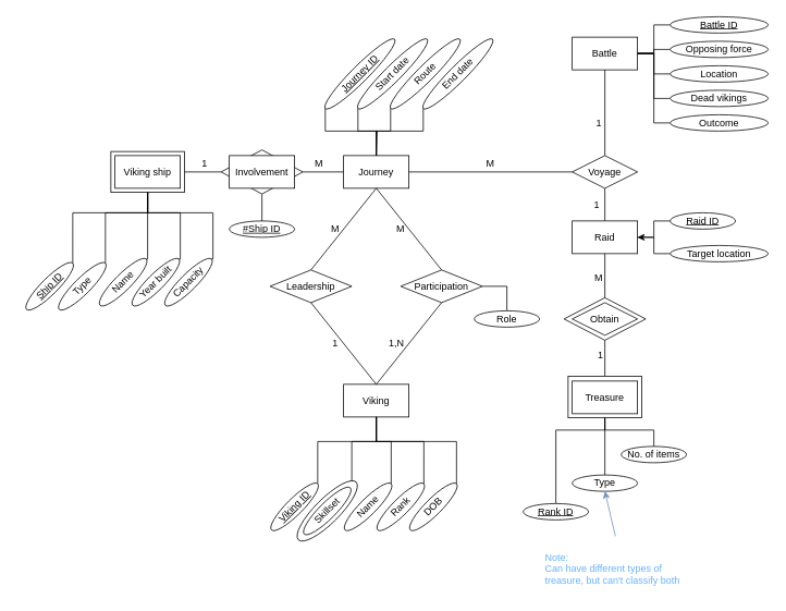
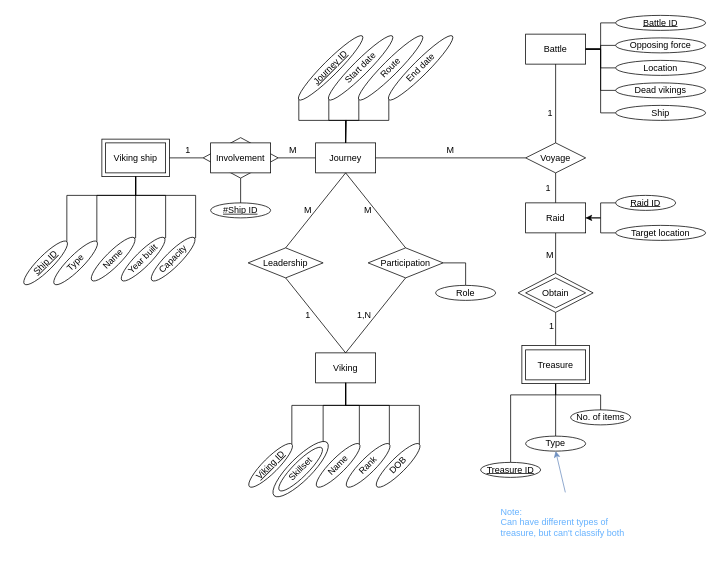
- <mxCell id="42" value="Outcome" style="ellipse;whiteSpace=wrap;html=1;" vertex="1" parent="1"><mxGeometry x="820" y="140" width="120" height="20" as="geometry" /></mxCell>
+ <mxCell id="42" value="Ship" style="ellipse;whiteSpace=wrap;html=1;" vertex="1" parent="1"><mxGeometry x="820" y="140" width="120" height="20" as="geometry" /></mxCell>
- <mxCell id="43" value="&lt;u&gt;Rank ID&lt;/u&gt;" style="ellipse;whiteSpace=wrap;html=1;" vertex="1" parent="1"><mxGeometry x="640" y="616" width="80" height="20" as="geometry" /></mxCell>
+ <mxCell id="43" value="&lt;u&gt;Treasure ID&lt;/u&gt;" style="ellipse;whiteSpace=wrap;html=1;" vertex="1" parent="1"><mxGeometry x="640" y="616" width="80" height="20" as="geometry" /></mxCell>
